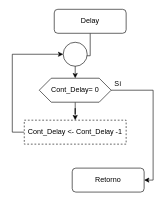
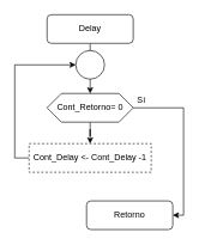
- <mxCell id="3" value="Delay" style="rounded=1;whiteSpace=wrap;html=1;" vertex="1" parent="1"><mxGeometry x="90" y="15" width="120" height="40" as="geometry" /></mxCell>
+ <mxCell id="3" value="Delay" style="rounded=1;whiteSpace=wrap;html=1;" vertex="1" parent="1"><mxGeometry x="65" y="20" width="120" height="40" as="geometry" /></mxCell>
- <mxCell id="9" value="Cont_Delay= 0" style="shape=hexagon;perimeter=hexagonPerimeter2;whiteSpace=wrap;html=1;fixedSize=1;" vertex="1" parent="1"><mxGeometry x="65" y="130" width="120" height="40" as="geometry" /></mxCell>
+ <mxCell id="9" value="Cont_Retorno= 0" style="shape=hexagon;perimeter=hexagonPerimeter2;whiteSpace=wrap;html=1;fixedSize=1;" vertex="1" parent="1"><mxGeometry x="65" y="130" width="120" height="40" as="geometry" /></mxCell>
